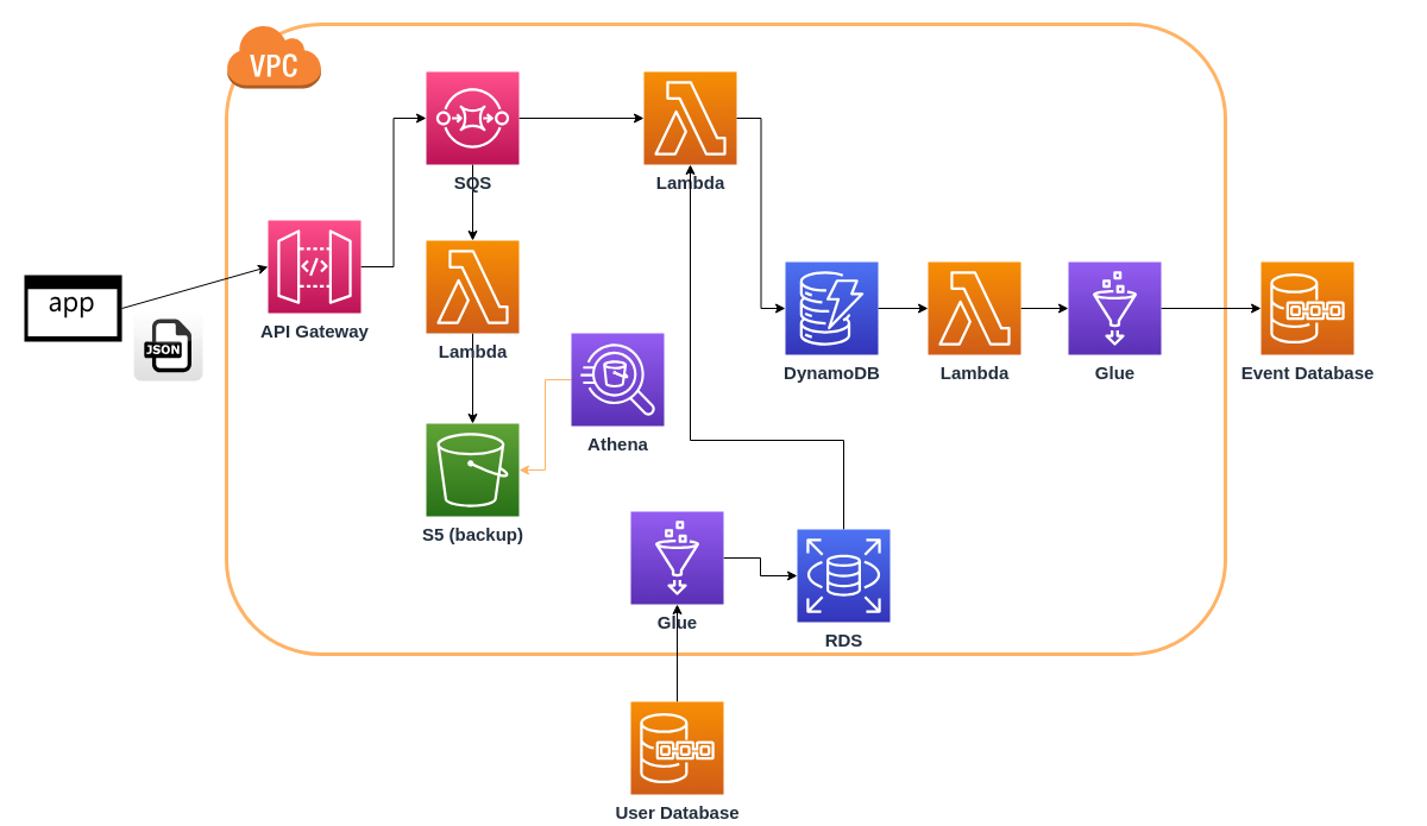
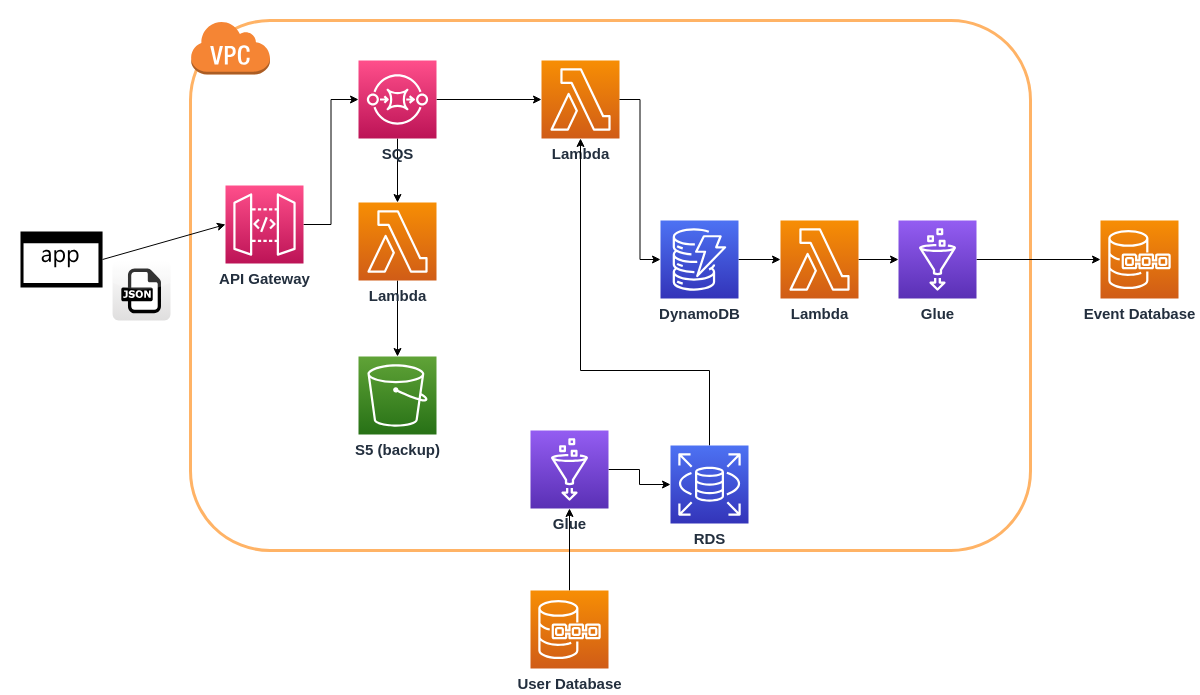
- <mxCell id="10" value="Event Database" style="sketch=0;points=[[0,0,0],[0.25,0,0],[0.5,0,0],[0.75,0,0],[1,0,0],[0,1,0],[0.25,1,0],[0.5,1,0],[0.75,1,0],[1,1,0],[0,0.25,0],[0,0.5,0],[0,0.75,0],[1,0.25,0],[1,0.5,0],[1,0.75,0]];outlineConnect=0;fontColor=#232F3E;gradientColor=#F78E04;gradientDirection=north;fillColor=#D05C17;strokeColor=#ffffff;dashed=0;verticalLabelPosition=bottom;verticalAlign=top;align=center;html=1;fontSize=15;fontStyle=1;aspect=fixed;shape=mxgraph.aws4.resourceIcon;resIcon=mxgraph.aws4.quantum_ledger_database;" vertex="1" parent="1"><mxGeometry x="1060" y="220" width="78" height="78" as="geometry" /></mxCell>
+ <mxCell id="10" value="Event Database" style="sketch=0;points=[[0,0,0],[0.25,0,0],[0.5,0,0],[0.75,0,0],[1,0,0],[0,1,0],[0.25,1,0],[0.5,1,0],[0.75,1,0],[1,1,0],[0,0.25,0],[0,0.5,0],[0,0.75,0],[1,0.25,0],[1,0.5,0],[1,0.75,0]];outlineConnect=0;fontColor=#232F3E;gradientColor=#F78E04;gradientDirection=north;fillColor=#D05C17;strokeColor=#ffffff;dashed=0;verticalLabelPosition=bottom;verticalAlign=top;align=center;html=1;fontSize=15;fontStyle=1;aspect=fixed;shape=mxgraph.aws4.resourceIcon;resIcon=mxgraph.aws4.quantum_ledger_database;" vertex="1" parent="1"><mxGeometry x="1100" y="220" width="78" height="78" as="geometry" /></mxCell>
- <mxCell id="21" value="Athena" style="sketch=0;points=[[0,0,0],[0.25,0,0],[0.5,0,0],[0.75,0,0],[1,0,0],[0,1,0],[0.25,1,0],[0.5,1,0],[0.75,1,0],[1,1,0],[0,0.25,0],[0,0.5,0],[0,0.75,0],[1,0.25,0],[1,0.5,0],[1,0.75,0]];outlineConnect=0;fontColor=#232F3E;gradientColor=#945DF2;gradientDirection=north;fillColor=#5A30B5;strokeColor=#ffffff;dashed=0;verticalLabelPosition=bottom;verticalAlign=top;align=center;html=1;fontSize=15;fontStyle=1;aspect=fixed;shape=mxgraph.aws4.resourceIcon;resIcon=mxgraph.aws4.athena;strokeWidth=3;" vertex="1" parent="1"><mxGeometry x="480" y="280" width="78" height="78" as="geometry" /></mxCell>
- <mxCell id="20" style="edgeStyle=orthogonalEdgeStyle;rounded=0;orthogonalLoop=1;jettySize=auto;html=1;exitX=0;exitY=0.5;exitDx=0;exitDy=0;exitPerimeter=0;entryX=1;entryY=0.5;entryDx=0;entryDy=0;entryPerimeter=0;strokeColor=#FFB366;fontSize=15;fontColor=#FFB366;startArrow=none;startFill=0;" edge="1" parent="1" source="21" target="13"><mxGeometry relative="1" as="geometry" /></mxCell>
